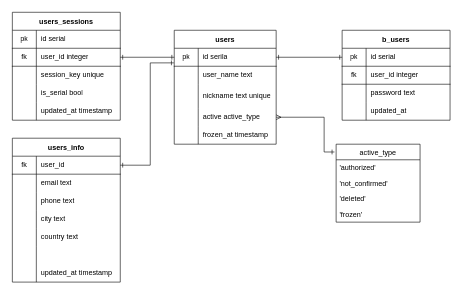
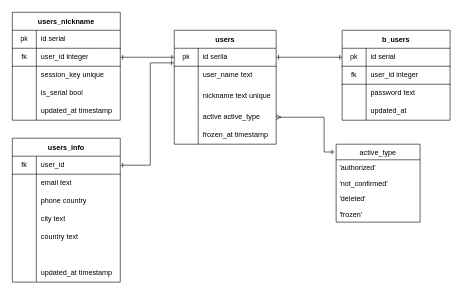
- <mxCell id="38" value="users_sessions" style="shape=table;startSize=30;container=1;collapsible=0;childLayout=tableLayout;fixedRows=1;rowLines=0;fontStyle=1;align=center;pointerEvents=1;" parent="1" vertex="1"><mxGeometry x="20" y="20" width="180" height="180" as="geometry" /></mxCell>
+ <mxCell id="38" value="users_nickname" style="shape=table;startSize=30;container=1;collapsible=0;childLayout=tableLayout;fixedRows=1;rowLines=0;fontStyle=1;align=center;pointerEvents=1;" parent="1" vertex="1"><mxGeometry x="20" y="20" width="180" height="180" as="geometry" /></mxCell>
- <mxCell id="64" value="phone text" style="shape=partialRectangle;html=1;whiteSpace=wrap;connectable=0;fillColor=none;top=0;left=0;bottom=0;right=0;align=left;spacingLeft=6;overflow=hidden;pointerEvents=1;" parent="62" vertex="1"><mxGeometry x="40" width="140" height="30" as="geometry"><mxRectangle width="140" height="30" as="alternateBounds" /></mxGeometry></mxCell>
+ <mxCell id="64" value="phone country" style="shape=partialRectangle;html=1;whiteSpace=wrap;connectable=0;fillColor=none;top=0;left=0;bottom=0;right=0;align=left;spacingLeft=6;overflow=hidden;pointerEvents=1;" parent="62" vertex="1"><mxGeometry x="40" width="140" height="30" as="geometry"><mxRectangle width="140" height="30" as="alternateBounds" /></mxGeometry></mxCell>
